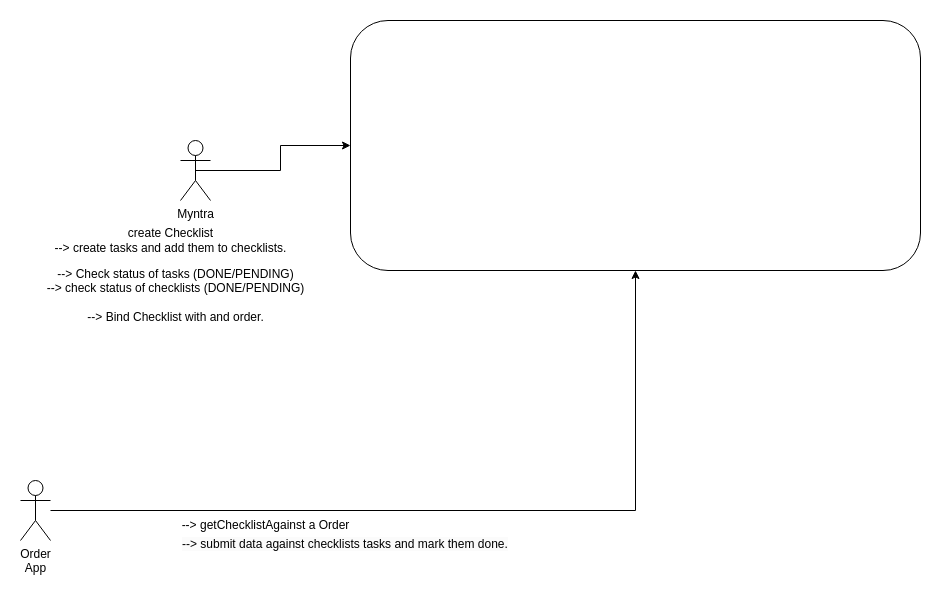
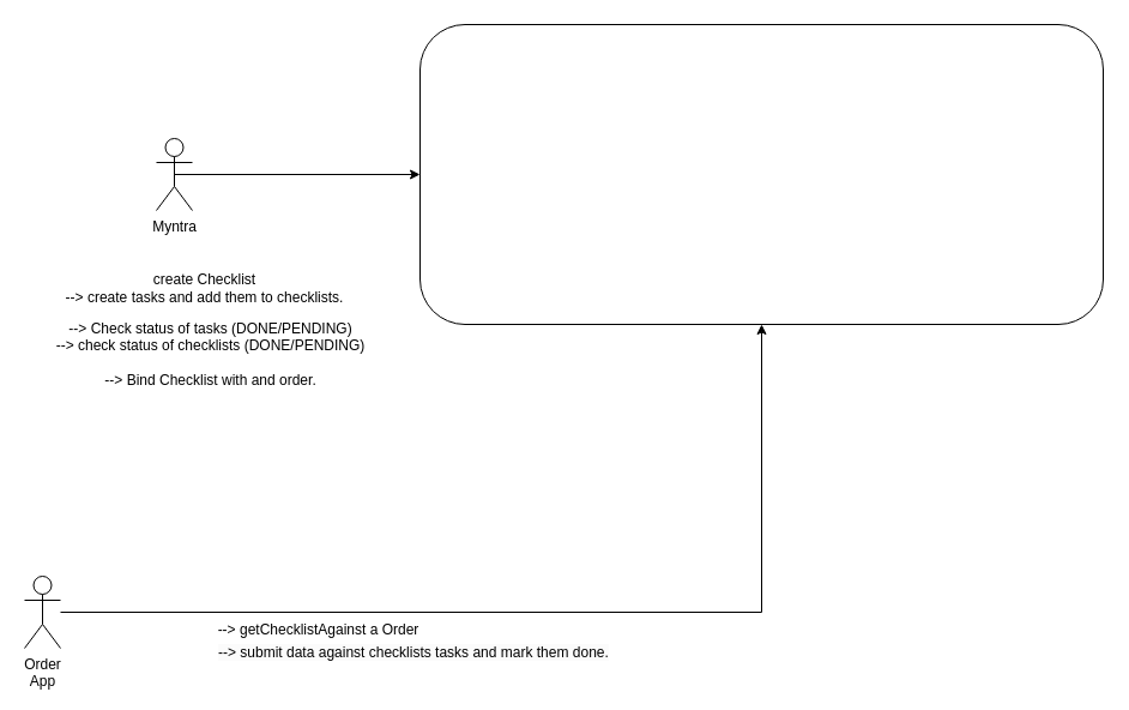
- <mxCell id="3" value="Myntra" style="shape=umlActor;verticalLabelPosition=bottom;verticalAlign=top;html=1;outlineConnect=0;" vertex="1" parent="1"><mxGeometry x="180" y="140" width="30" height="60" as="geometry" /></mxCell>
+ <mxCell id="3" value="Myntra" style="shape=umlActor;verticalLabelPosition=bottom;verticalAlign=top;html=1;outlineConnect=0;" vertex="1" parent="1"><mxGeometry x="130" y="115" width="30" height="60" as="geometry" /></mxCell>
